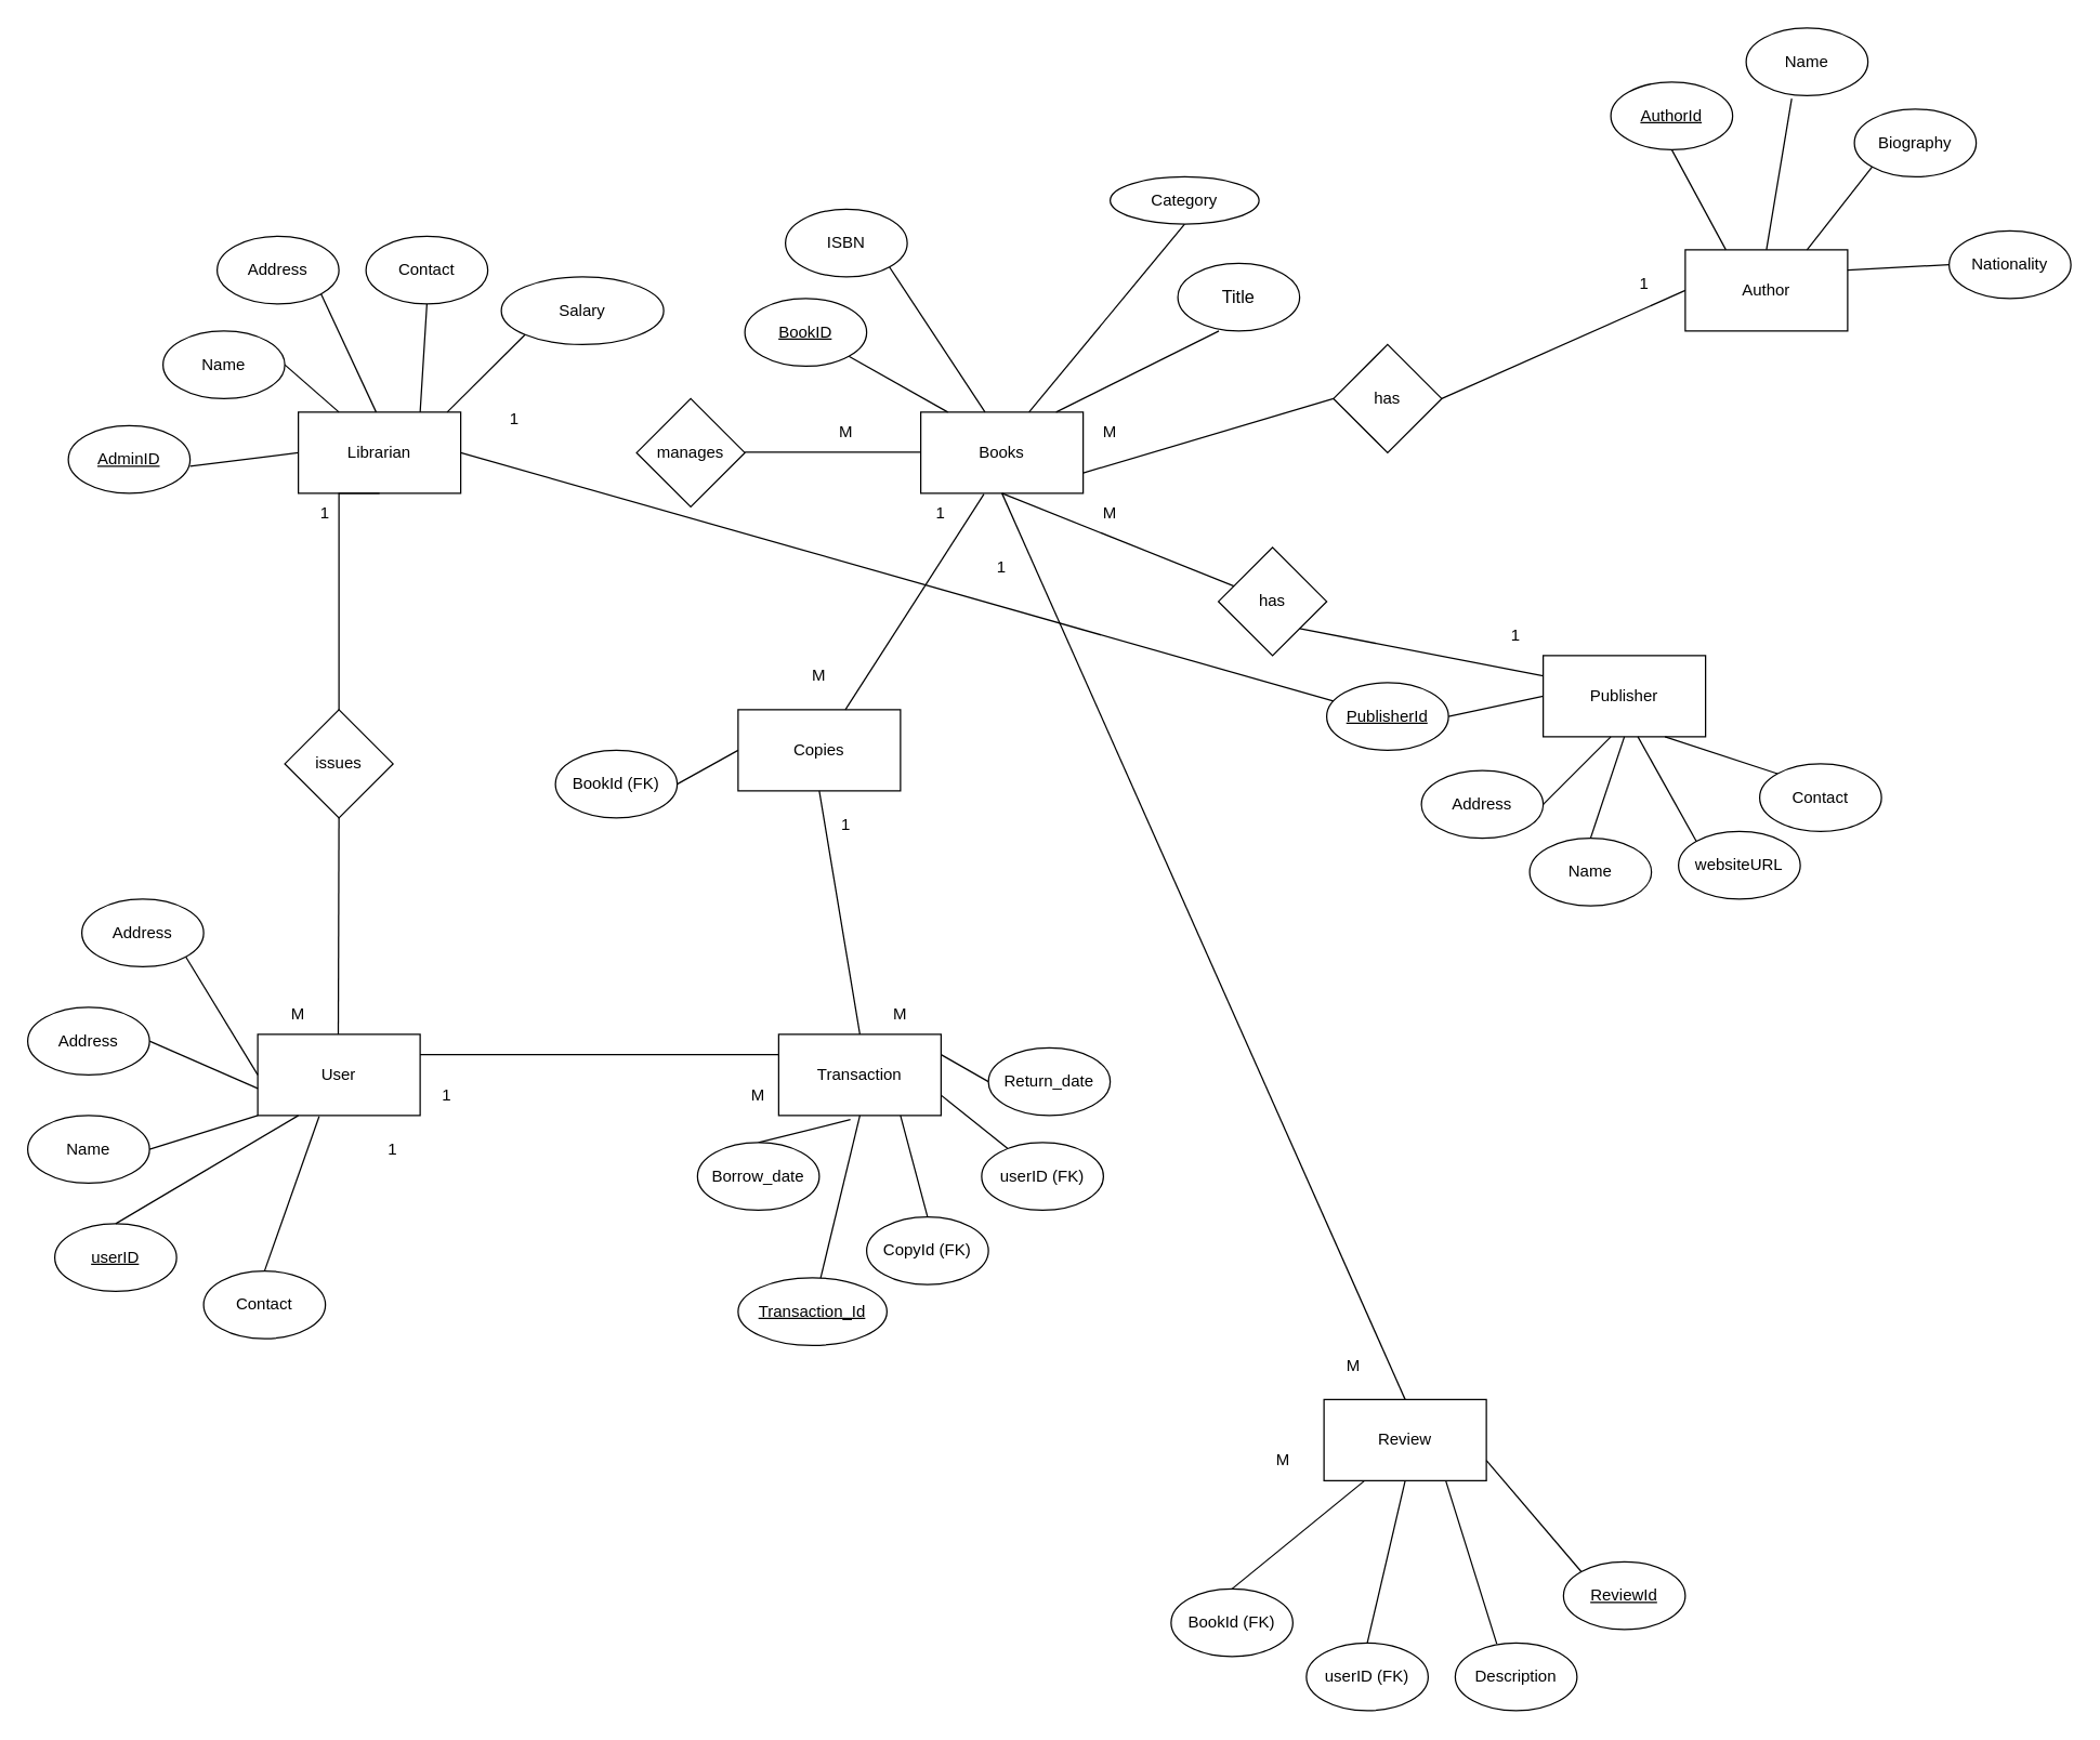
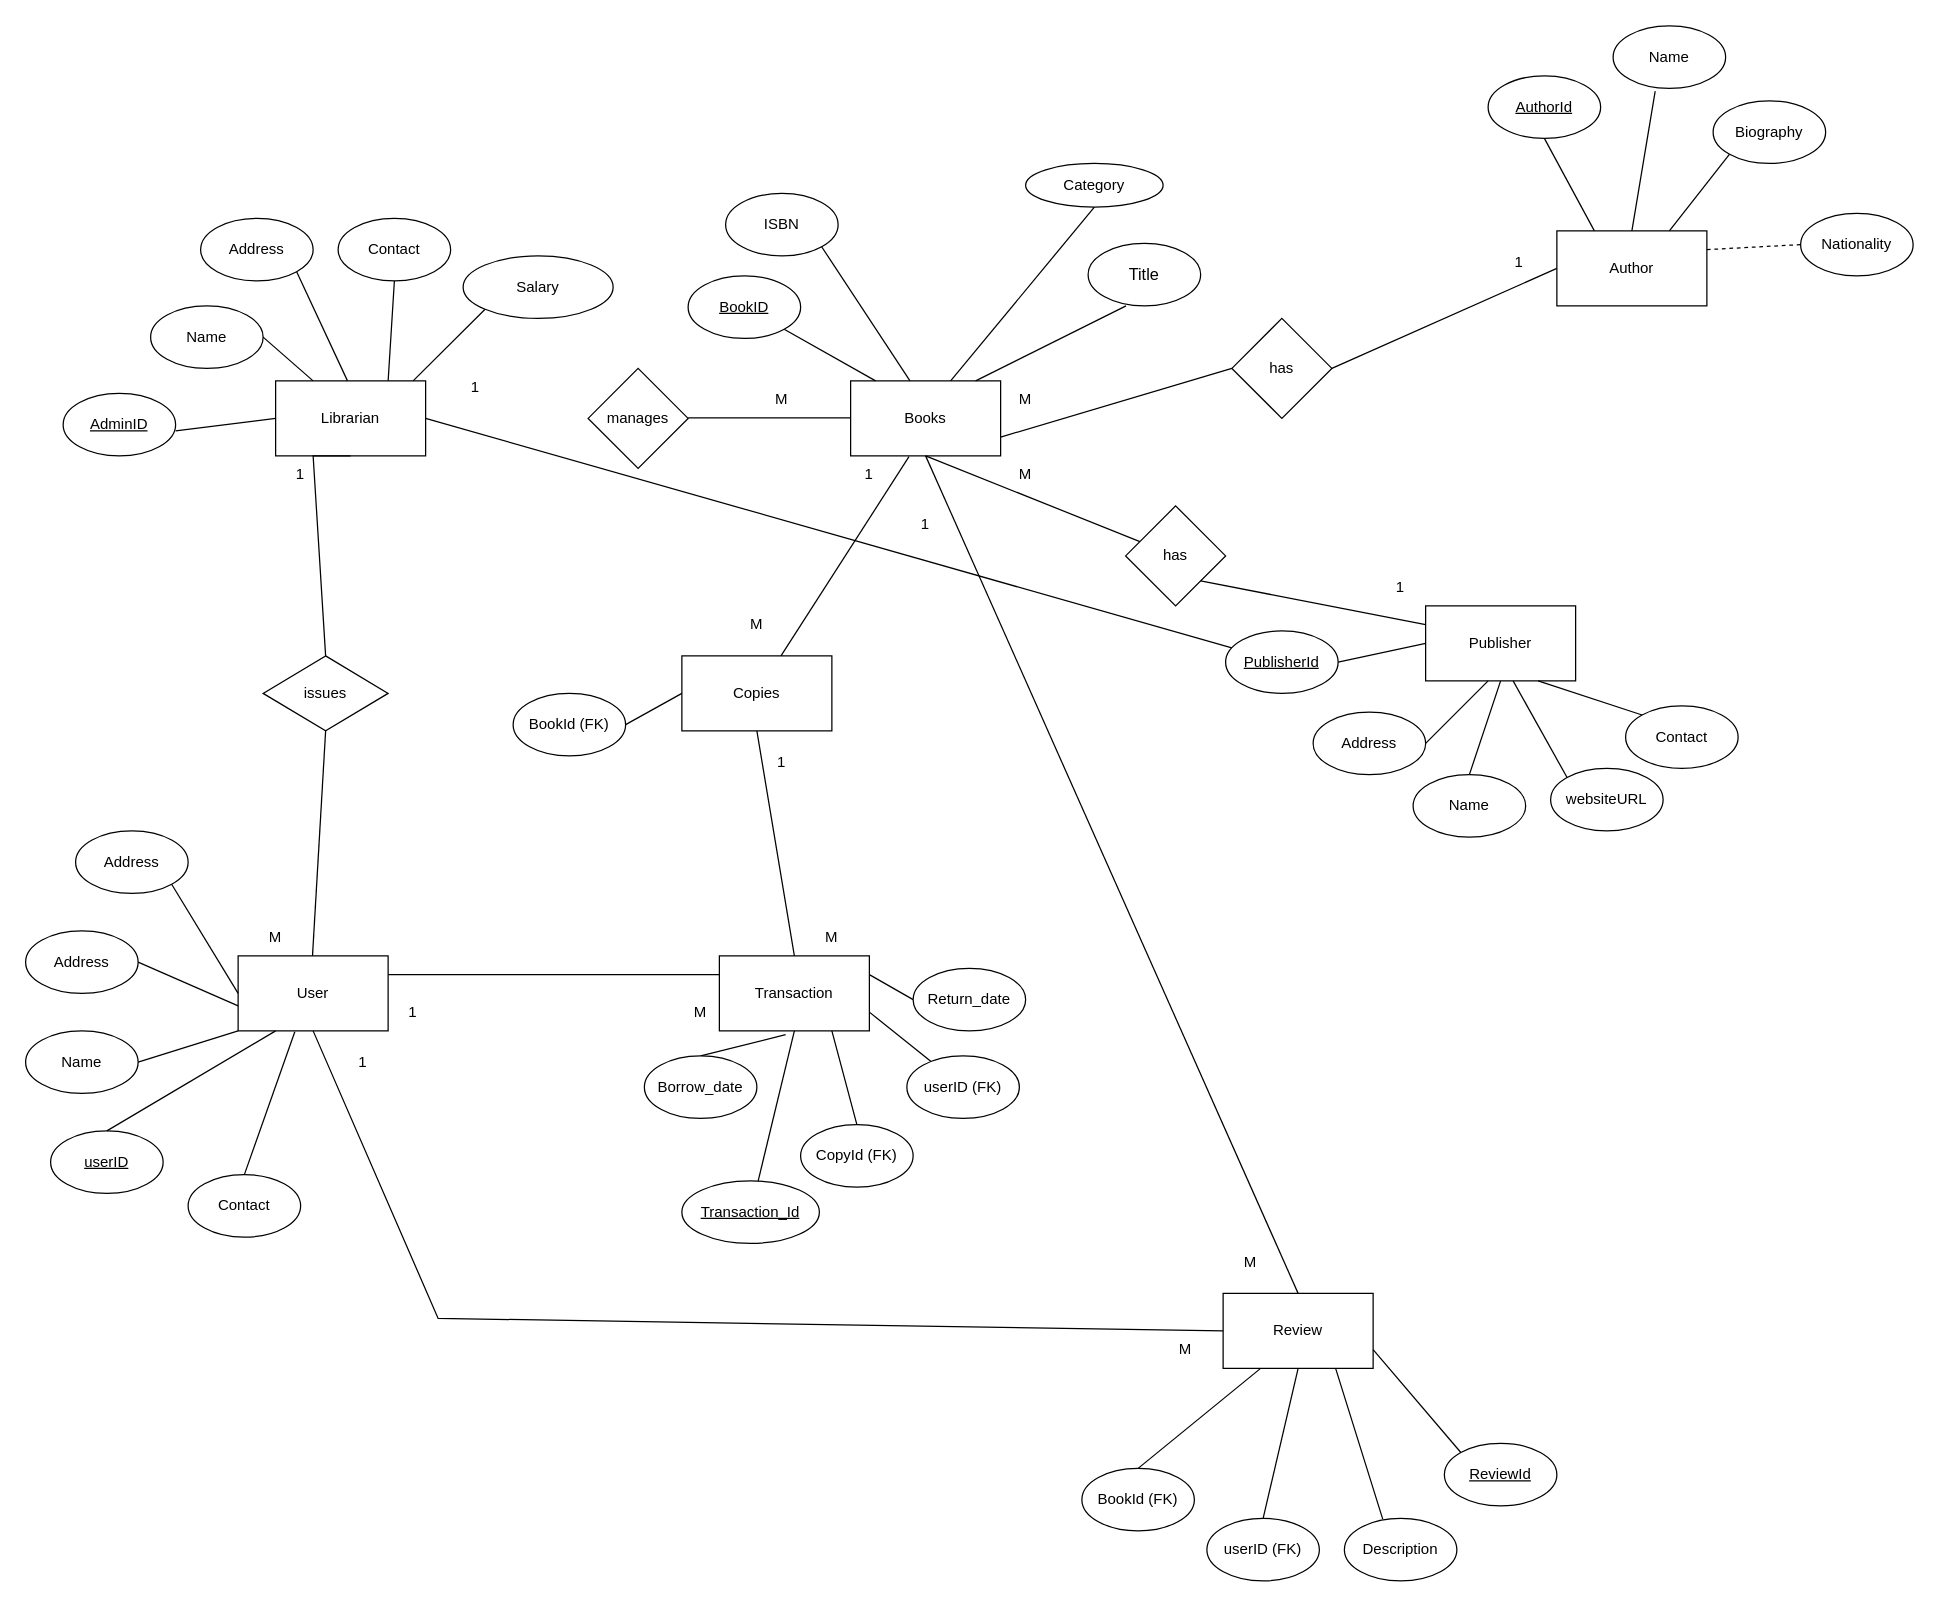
- <mxCell id="73" value="" style="endArrow=none;html=1;rounded=0;entryX=0;entryY=0.5;entryDx=0;entryDy=0;exitX=1;exitY=0.25;exitDx=0;exitDy=0;" parent="1" source="52" target="69" edge="1"><mxGeometry width="50" height="50" relative="1" as="geometry"><mxPoint x="1345" as="sourcePoint" y="194" /><mxPoint x="1393" y="133" as="targetPoint" /></mxGeometry></mxCell>
+ <mxCell id="73" value="" style="endArrow=none;html=1;rounded=0;entryX=0;entryY=0.5;entryDx=0;entryDy=0;exitX=1;exitY=0.25;exitDx=0;exitDy=0;dashed=1;" parent="1" source="52" target="69" edge="1"><mxGeometry width="50" height="50" relative="1" as="geometry"><mxPoint x="1345" as="sourcePoint" y="194" /><mxPoint x="1393" y="133" as="targetPoint" /></mxGeometry></mxCell>
- <mxCell id="5" value="issues" style="rhombus;whiteSpace=wrap;html=1;" parent="1" vertex="1"><mxGeometry x="210" y="524" width="80" height="80" as="geometry" /></mxCell>
+ <mxCell id="5" value="issues" style="rhombus;whiteSpace=wrap;html=1;" parent="1" vertex="1"><mxGeometry x="210" y="524" width="100" height="60" as="geometry" /></mxCell>
+ <mxCell id="97" value="" style="endArrow=none;html=1;rounded=0;exitX=0.5;exitY=1;exitDx=0;exitDy=0;entryX=0;entryY=0.5;entryDx=0;entryDy=0;" parent="1" source="6" target="82" edge="1"><mxGeometry width="50" height="50" relative="1" as="geometry"><mxPoint x="910" y="664" as="sourcePoint" /><mxPoint x="960" y="614" as="targetPoint" /><Array as="points"><mxPoint x="350" y="1054" /></Array></mxGeometry></mxCell>
